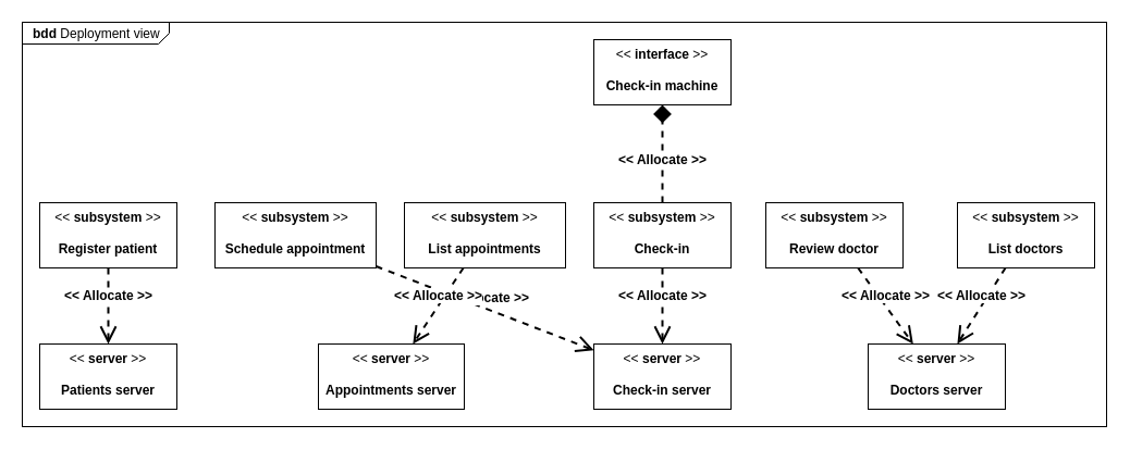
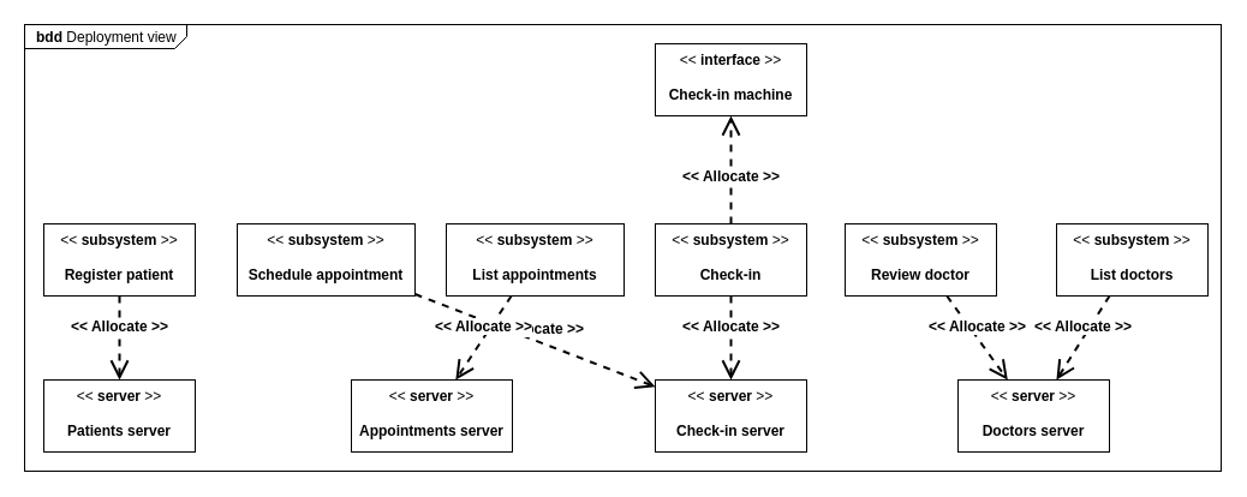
- <mxCell id="20" value="&lt;font style=&quot;font-size: 12px;&quot;&gt;&lt;b&gt;&amp;lt;&amp;lt; Allocate &amp;gt;&amp;gt;&lt;/b&gt;&lt;/font&gt;" style="edgeStyle=none;html=1;endArrow=diamond;endSize=12;dashed=1;verticalAlign=bottom;rounded=0;strokeWidth=2;" edge="1" target="19" parent="1" source="5"><mxGeometry x="-0.324" width="160" relative="1" as="geometry"><mxPoint x="608" y="4" as="sourcePoint" /><mxPoint x="461.15" y="87" as="targetPoint" /><mxPoint as="offset" /></mxGeometry></mxCell>
+ <mxCell id="20" value="&lt;font style=&quot;font-size: 12px;&quot;&gt;&lt;b&gt;&amp;lt;&amp;lt; Allocate &amp;gt;&amp;gt;&lt;/b&gt;&lt;/font&gt;" style="edgeStyle=none;html=1;endArrow=open;endSize=12;dashed=1;verticalAlign=bottom;rounded=0;strokeWidth=2;" edge="1" target="19" parent="1" source="5"><mxGeometry x="-0.324" width="160" relative="1" as="geometry"><mxPoint x="608" y="4" as="sourcePoint" /><mxPoint x="461.15" y="87" as="targetPoint" /><mxPoint as="offset" /></mxGeometry></mxCell>
